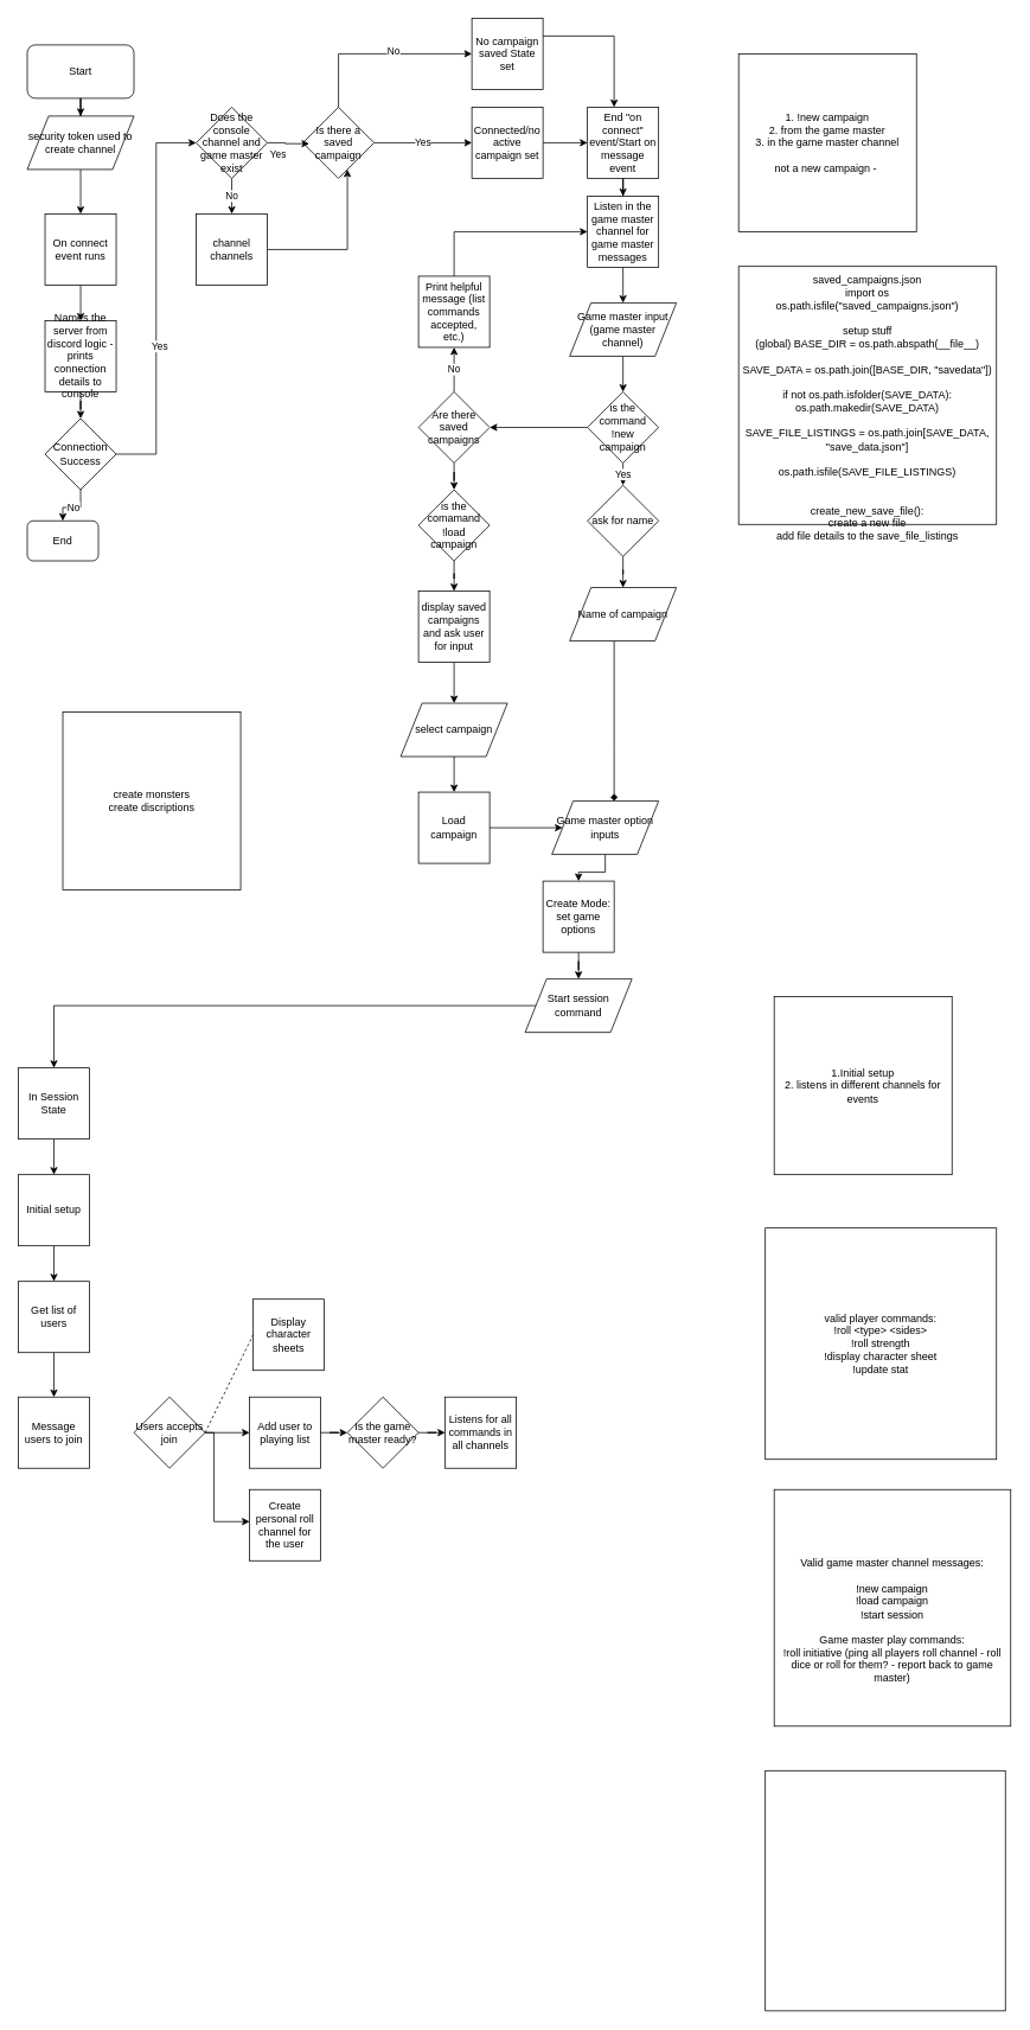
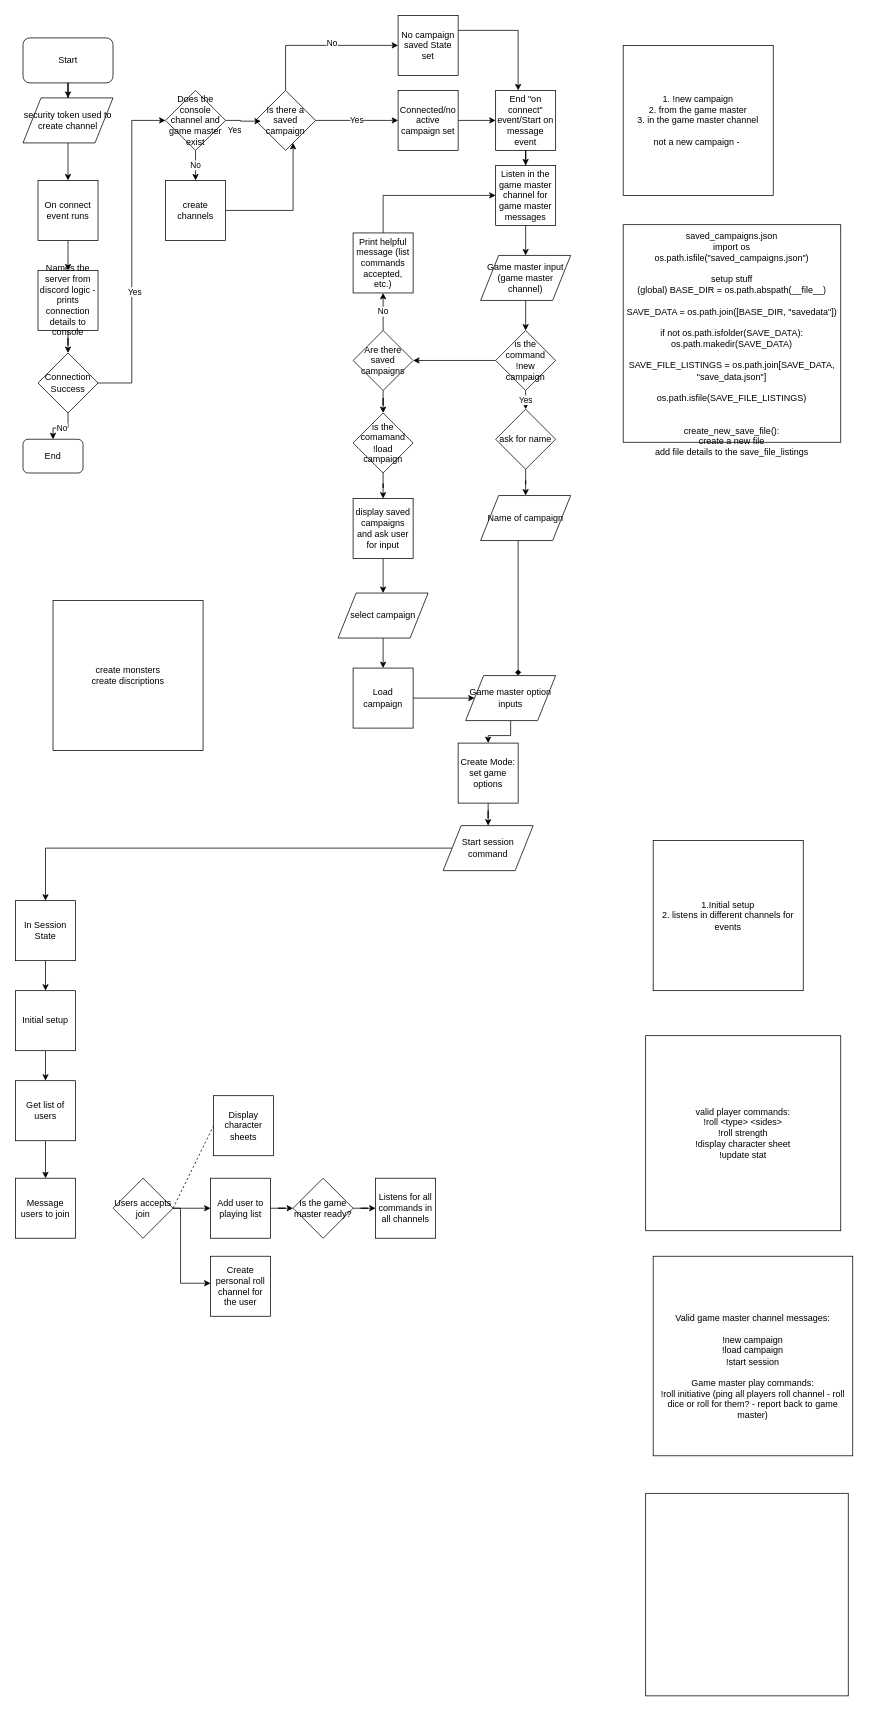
- <mxCell id="25" value="channel channels" style="whiteSpace=wrap;html=1;aspect=fixed;" vertex="1" parent="1"><mxGeometry x="220" y="240" width="80" height="80" as="geometry" /></mxCell>
+ <mxCell id="25" value="create channels" style="whiteSpace=wrap;html=1;aspect=fixed;" vertex="1" parent="1"><mxGeometry x="220" y="240" width="80" height="80" as="geometry" /></mxCell>
